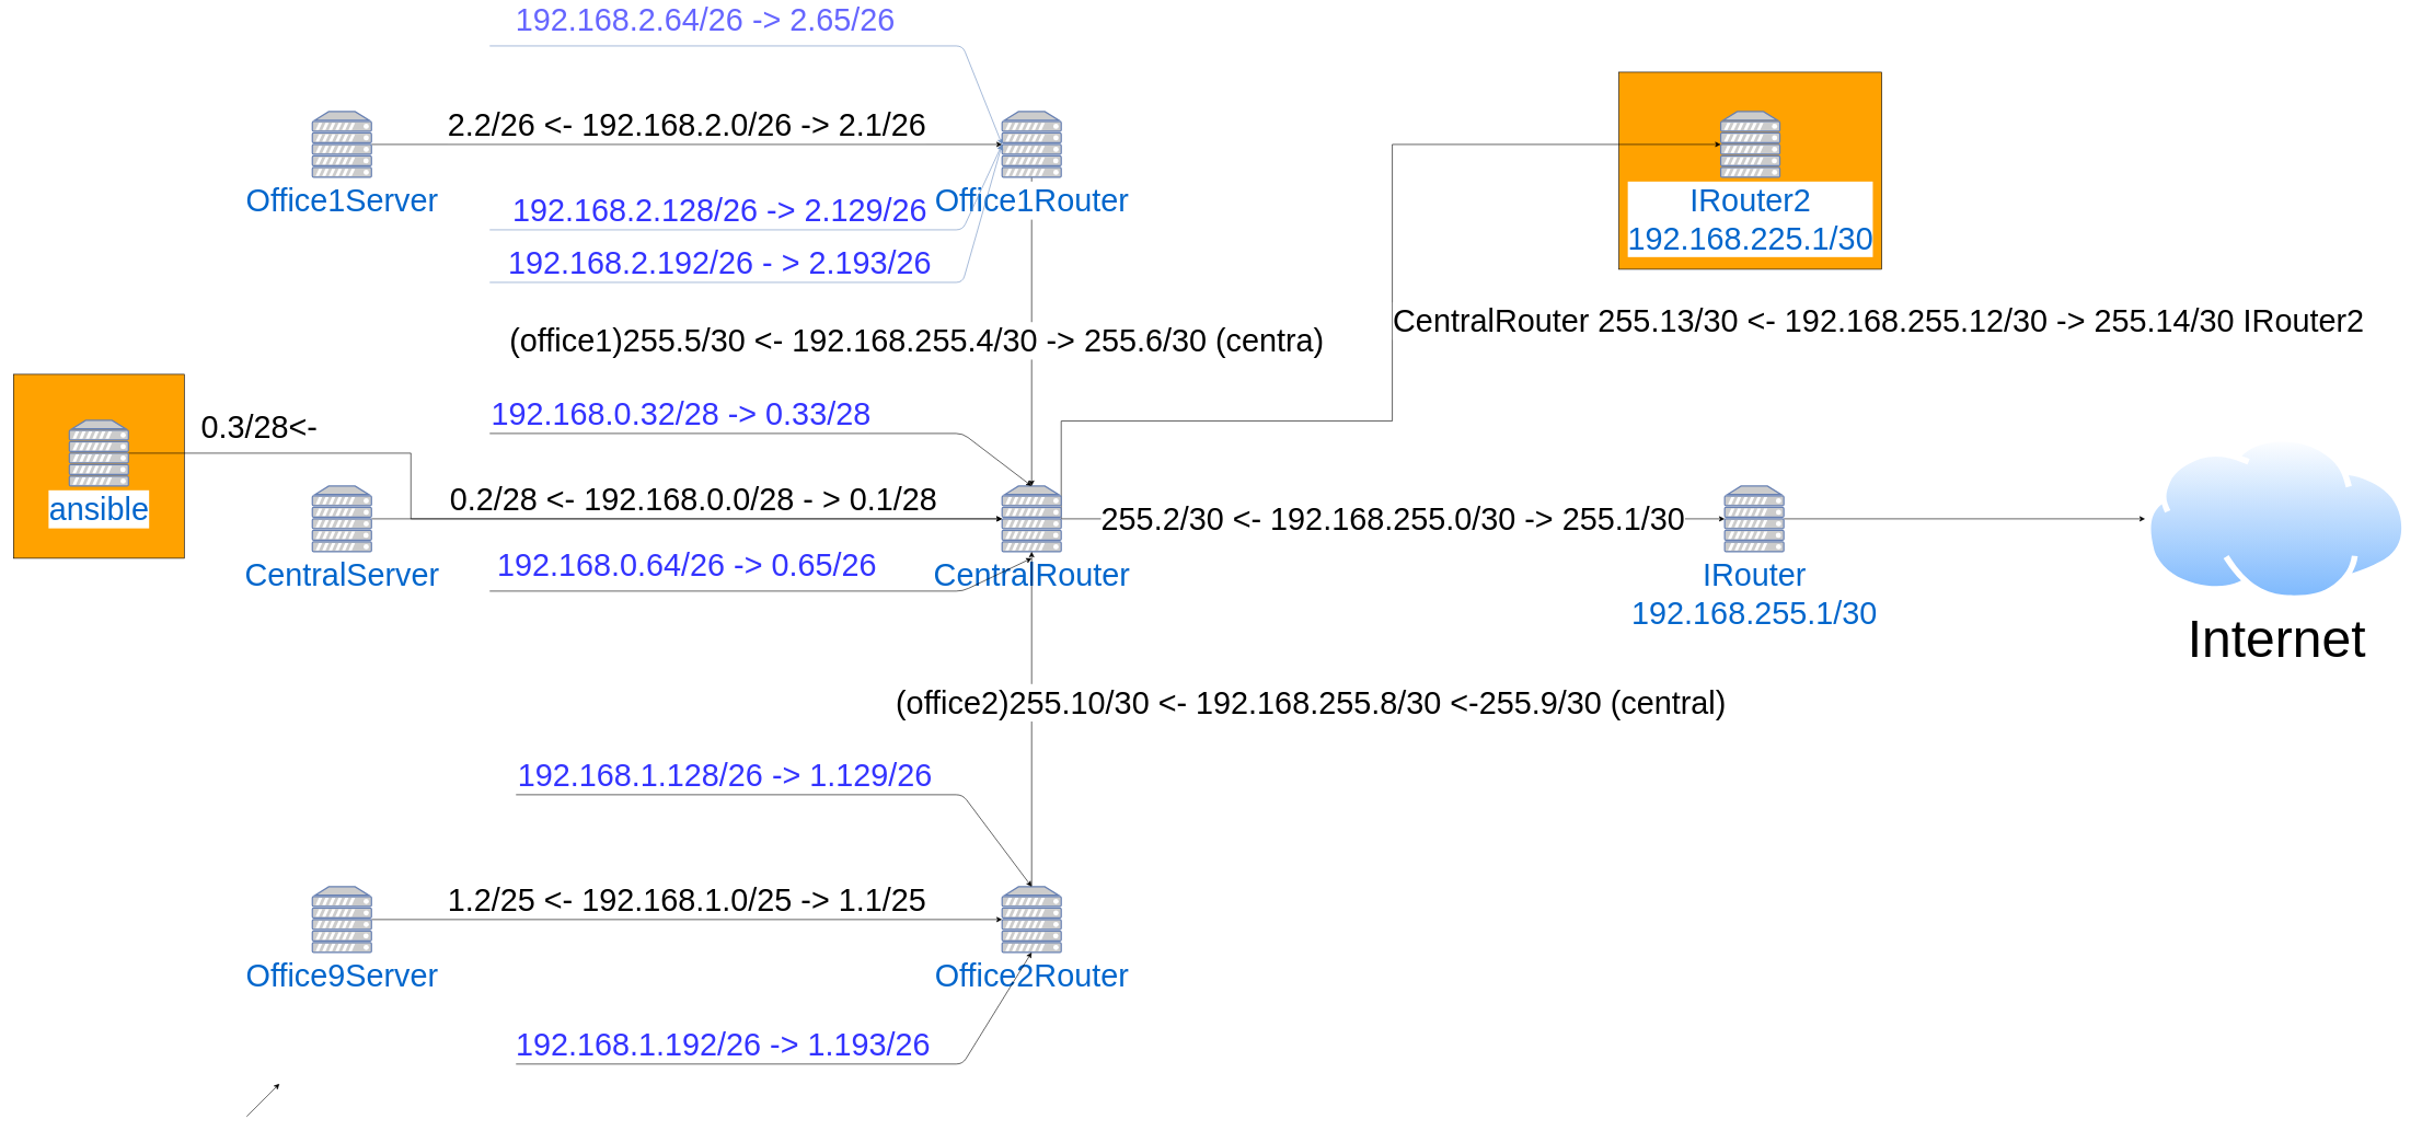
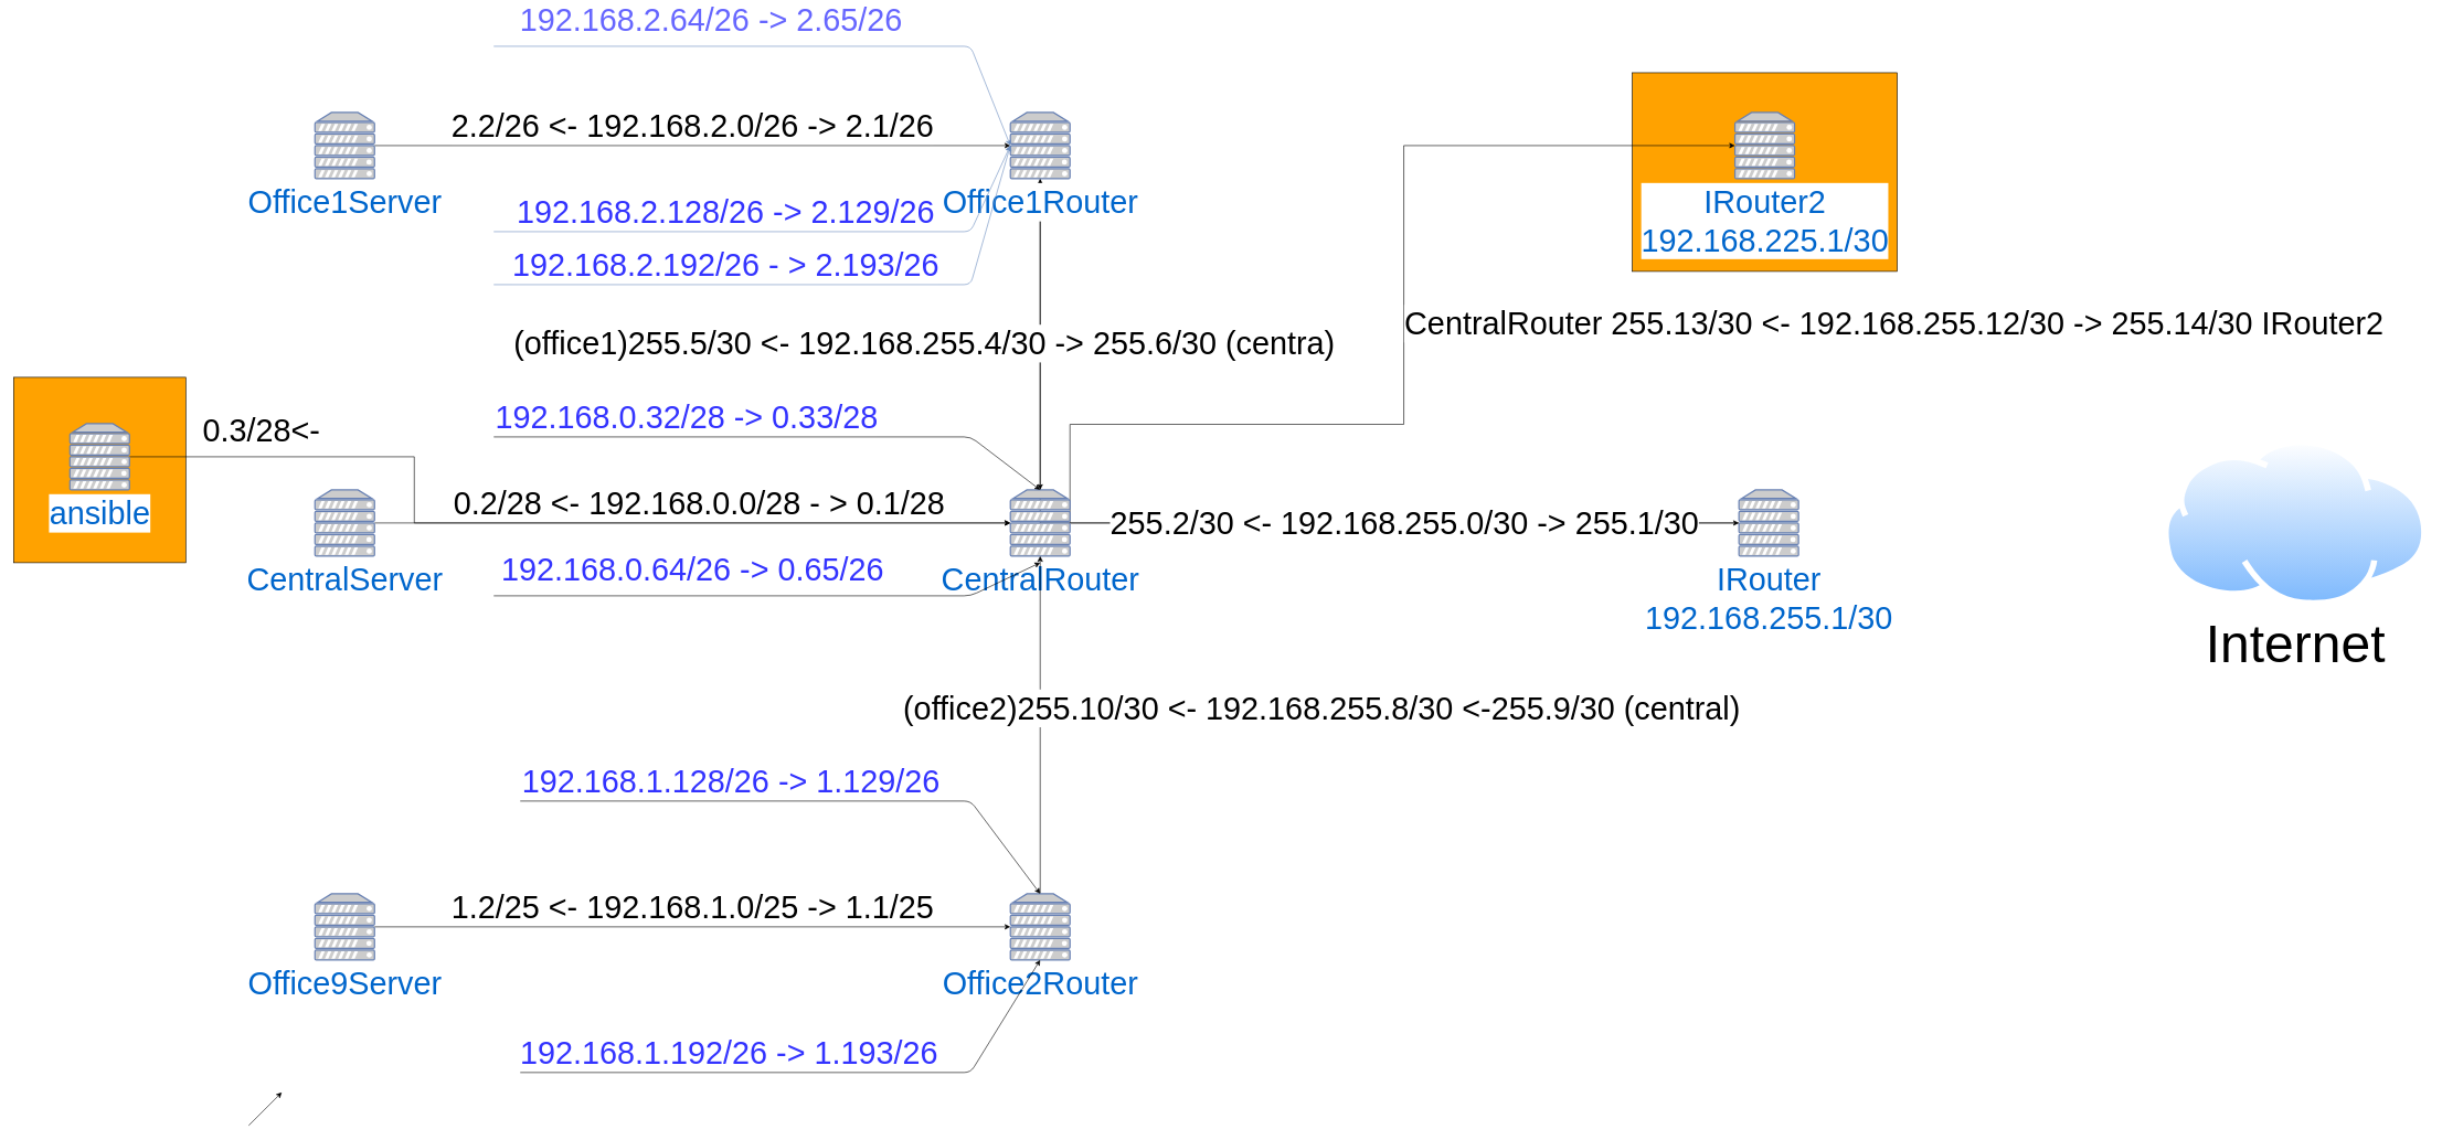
- <mxCell id="5" value="" style="edgeStyle=orthogonalEdgeStyle;rounded=0;orthogonalLoop=1;jettySize=auto;html=1;fontSize=48;" parent="1" source="6" target="4" edge="1"><mxGeometry relative="1" as="geometry" /></mxCell>
+ <mxCell id="5" value="" style="edgeStyle=orthogonalEdgeStyle;rounded=0;orthogonalLoop=1;jettySize=auto;html=1;fontSize=48;" parent="1" source="6" target="12" edge="1"><mxGeometry relative="1" as="geometry" /></mxCell>
